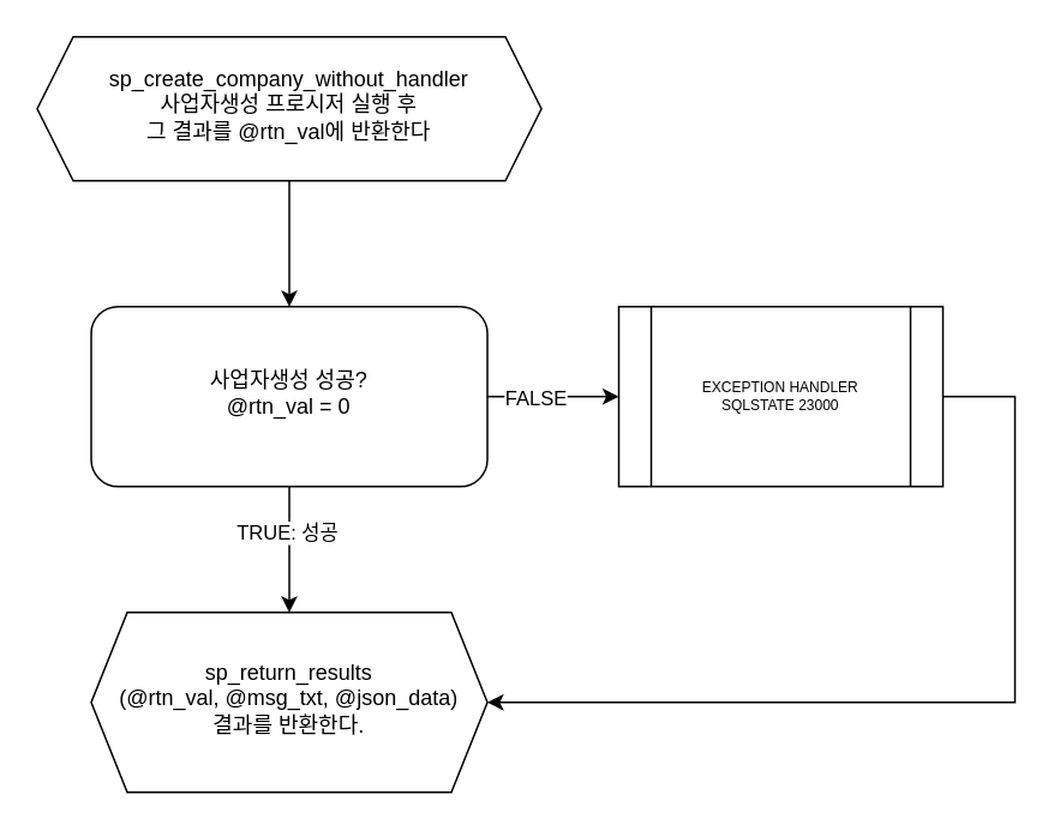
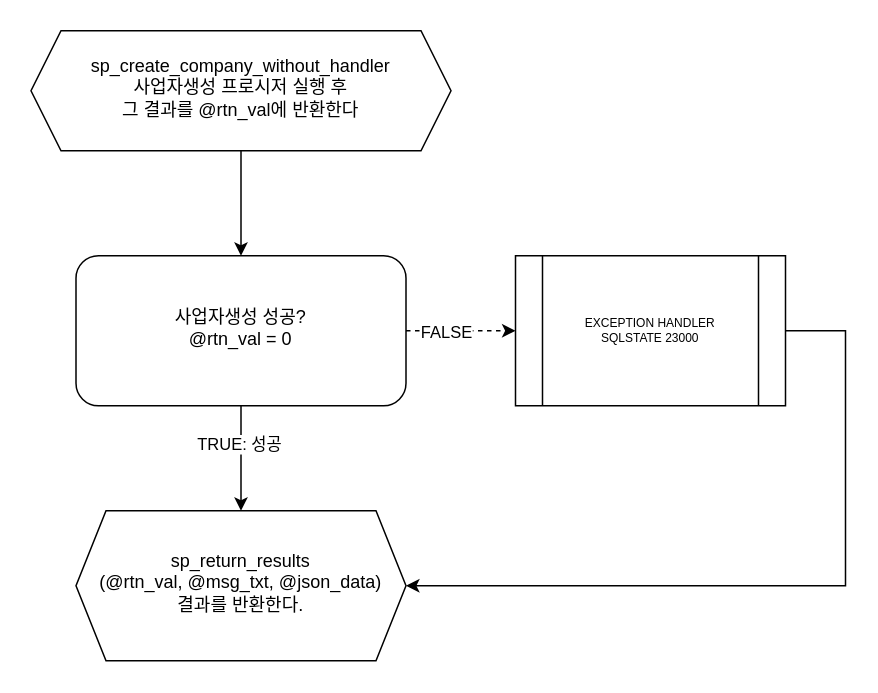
- <mxCell id="6" value="" style="edgeStyle=orthogonalEdgeStyle;rounded=0;orthogonalLoop=1;jettySize=auto;html=1;" edge="1" parent="1" source="8" target="10"><mxGeometry relative="1" as="geometry"><Array as="points"><mxPoint x="293" y="220" /><mxPoint x="293" y="220" /></Array></mxGeometry></mxCell>
+ <mxCell id="6" value="" style="edgeStyle=orthogonalEdgeStyle;rounded=0;orthogonalLoop=1;jettySize=auto;html=1;dashed=1;" edge="1" parent="1" source="8" target="10"><mxGeometry relative="1" as="geometry"><Array as="points"><mxPoint x="293" y="220" /><mxPoint x="293" y="220" /></Array></mxGeometry></mxCell>
